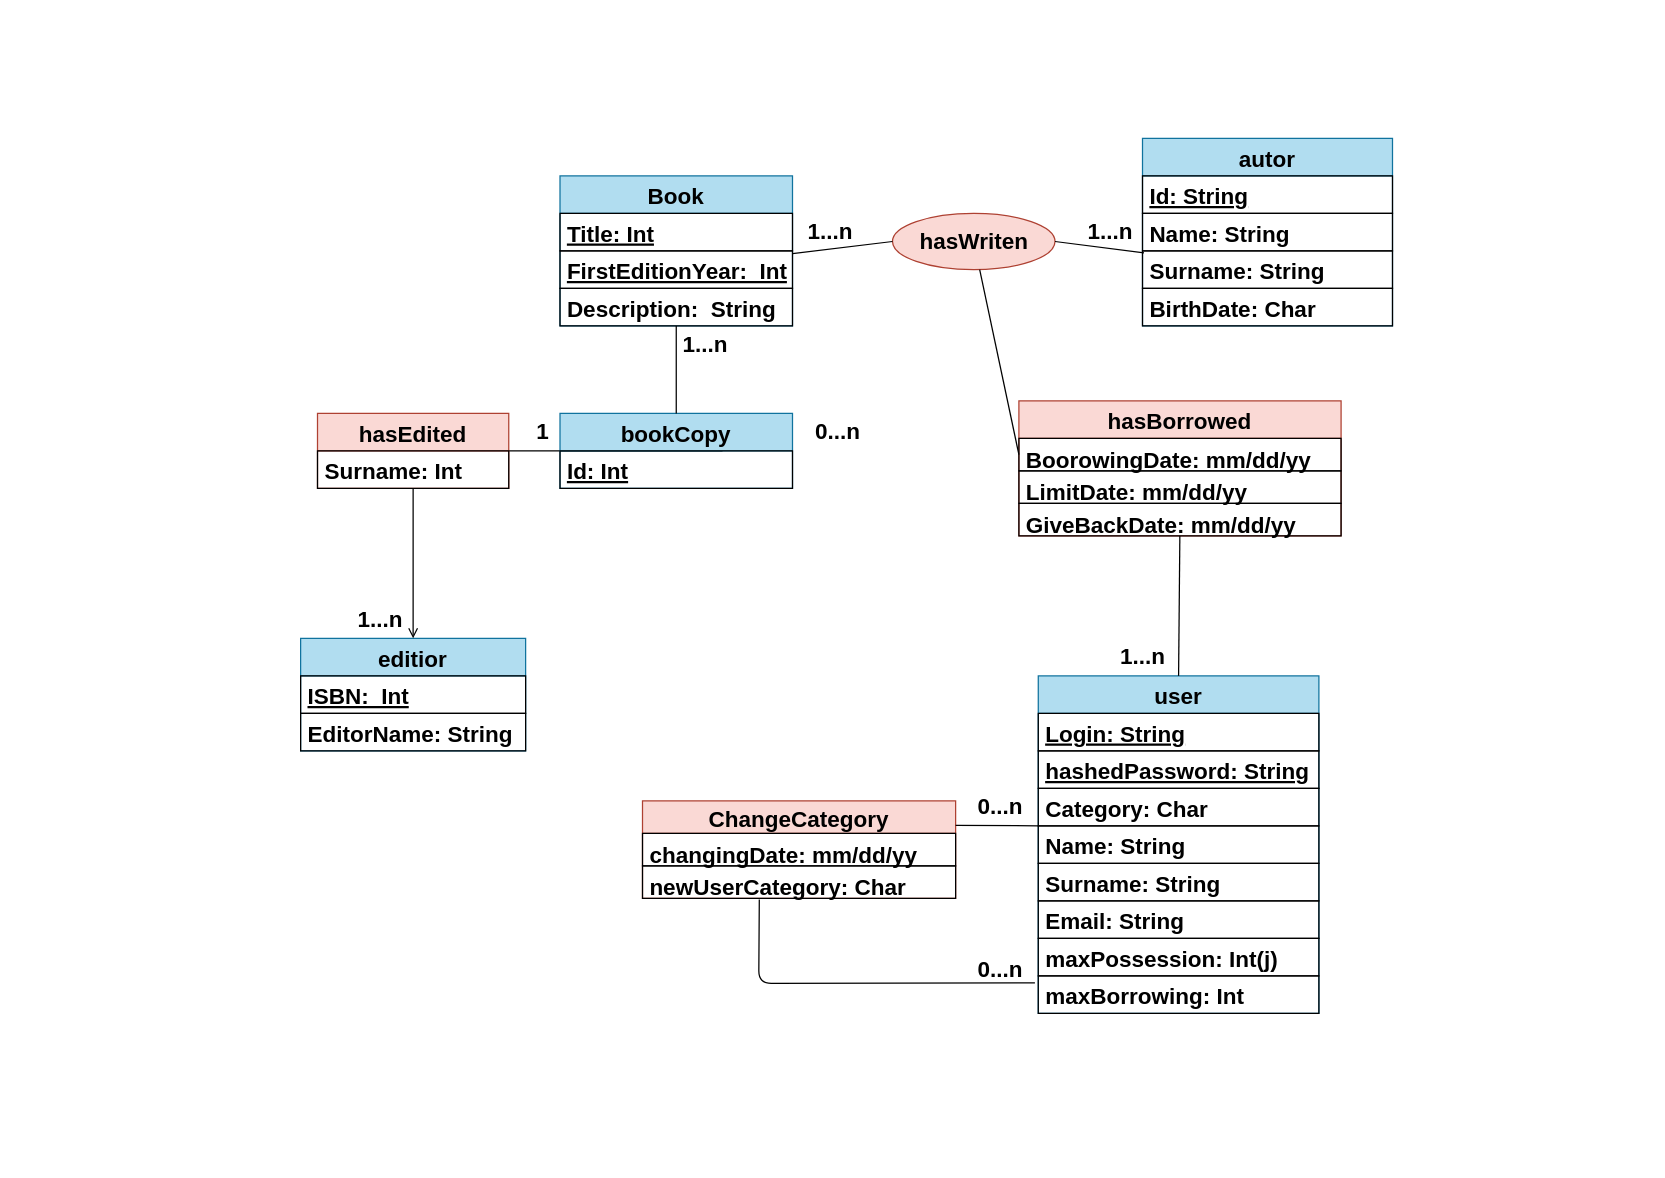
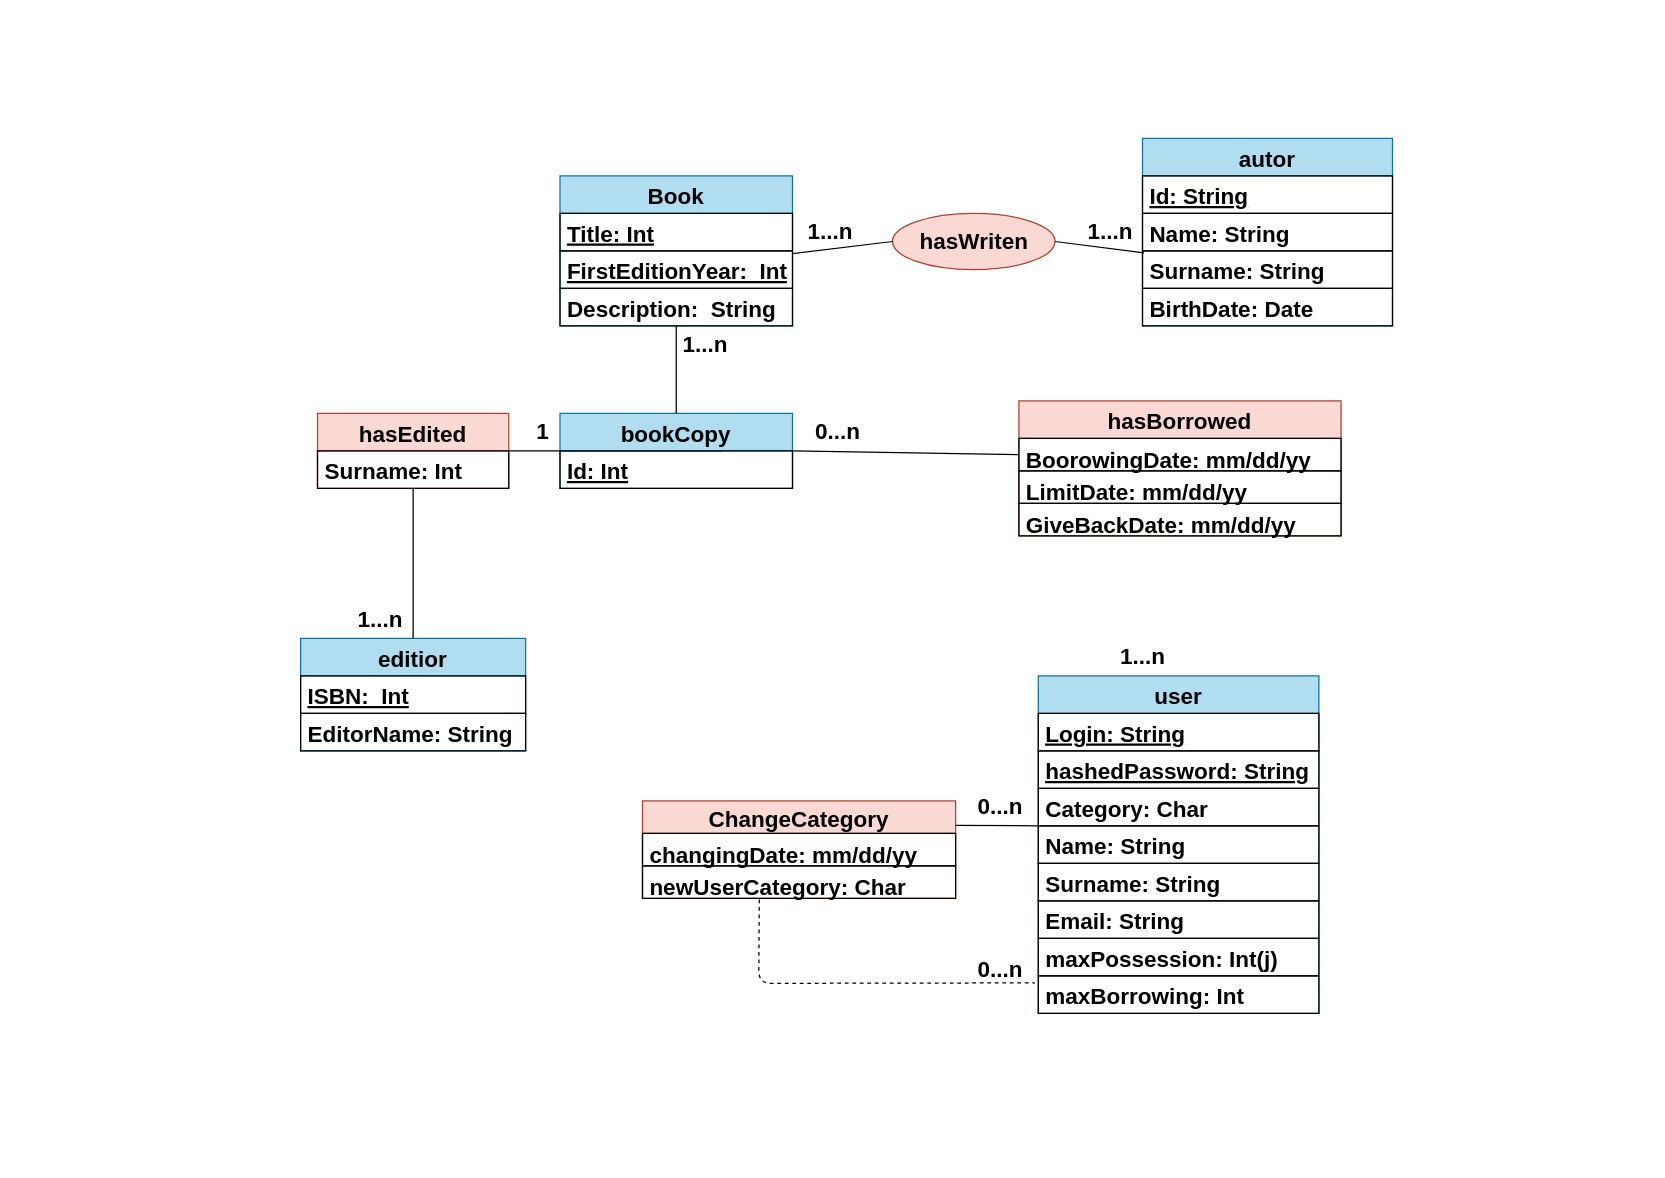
- <mxCell id="8" value="BirthDate: Char" style="text;align=left;verticalAlign=middle;spacingLeft=4;spacingRight=4;overflow=hidden;points=[[0,0.5],[1,0.5]];portConstraint=eastwest;rotatable=0;strokeColor=#000000;fontColor=#000000;labelBackgroundColor=none;fontStyle=1;fontSize=18;" parent="4" vertex="1"><mxGeometry y="120" width="200" height="30" as="geometry" /></mxCell>
+ <mxCell id="8" value="BirthDate: Date" style="text;align=left;verticalAlign=middle;spacingLeft=4;spacingRight=4;overflow=hidden;points=[[0,0.5],[1,0.5]];portConstraint=eastwest;rotatable=0;strokeColor=#000000;fontColor=#000000;labelBackgroundColor=none;fontStyle=1;fontSize=18;" parent="4" vertex="1"><mxGeometry y="120" width="200" height="30" as="geometry" /></mxCell>
- <mxCell id="46" value="" style="endArrow=none;html=1;exitX=0;exitY=0.5;exitDx=0;exitDy=0;strokeColor=#000000;fontColor=#000000;fontSize=18;" parent="2" source="31" target="3" edge="1"><mxGeometry width="50" height="50" relative="1" as="geometry"><mxPoint x="513.5" y="410" as="sourcePoint" /><mxPoint x="520.5" y="355" as="targetPoint" /></mxGeometry></mxCell>
+ <mxCell id="46" value="" style="endArrow=none;html=1;exitX=0;exitY=0.5;exitDx=0;exitDy=0;strokeColor=#000000;fontColor=#000000;fontSize=18;entryX=1;entryY=0.5;entryDx=0;entryDy=0;" parent="2" source="31" target="44" edge="1"><mxGeometry width="50" height="50" relative="1" as="geometry"><mxPoint x="513.5" y="410" as="sourcePoint" /><mxPoint x="520.5" y="355" as="targetPoint" /></mxGeometry></mxCell>
- <mxCell id="34" value="" style="endArrow=none;html=1;exitX=0.5;exitY=0;exitDx=0;exitDy=0;strokeColor=#000000;fontColor=#000000;labelBackgroundColor=none;fontStyle=1;fontSize=18;" parent="2" source="16" target="33" edge="1"><mxGeometry width="50" height="50" relative="1" as="geometry"><mxPoint x="723.25" y="563.5" as="sourcePoint" /><mxPoint x="520.5" y="540" as="targetPoint" /></mxGeometry></mxCell>
- <mxCell id="39" style="endArrow=open;html=1;strokeColor=#000000;fontColor=#000000;labelBackgroundColor=none;fontStyle=1;entryX=0.5;entryY=0;entryDx=0;entryDy=0;fontSize=18;" parent="2" source="51" target="36" edge="1"><mxGeometry relative="1" as="geometry"><mxPoint x="33.5" y="155" as="targetPoint" /><mxPoint x="173.5" y="185" as="sourcePoint" /></mxGeometry></mxCell>
+ <mxCell id="39" style="endArrow=none;html=1;strokeColor=#000000;fontColor=#000000;labelBackgroundColor=none;fontStyle=1;entryX=0.5;entryY=0;entryDx=0;entryDy=0;fontSize=18;" parent="2" source="51" target="36" edge="1"><mxGeometry relative="1" as="geometry"><mxPoint x="33.5" y="155" as="targetPoint" /><mxPoint x="173.5" y="185" as="sourcePoint" /></mxGeometry></mxCell>
- <mxCell id="53" value="" style="endArrow=none;html=1;fontSize=18;exitX=0.373;exitY=1.036;exitDx=0;exitDy=0;exitPerimeter=0;entryX=-0.012;entryY=0.187;entryDx=0;entryDy=0;entryPerimeter=0;strokeColor=#000000;" edge="1" parent="2" source="27" target="24"><mxGeometry width="50" height="50" relative="1" as="geometry"><mxPoint x="543.5" y="640" as="sourcePoint" /><mxPoint x="593.5" y="590" as="targetPoint" /><Array as="points"><mxPoint x="586.5" y="766" /></Array></mxGeometry></mxCell>
+ <mxCell id="53" value="" style="endArrow=none;html=1;fontSize=18;exitX=0.373;exitY=1.036;exitDx=0;exitDy=0;exitPerimeter=0;entryX=-0.012;entryY=0.187;entryDx=0;entryDy=0;entryPerimeter=0;strokeColor=#000000;dashed=1;" edge="1" parent="2" source="27" target="24"><mxGeometry width="50" height="50" relative="1" as="geometry"><mxPoint x="543.5" y="640" as="sourcePoint" /><mxPoint x="593.5" y="590" as="targetPoint" /><Array as="points"><mxPoint x="586.5" y="766" /></Array></mxGeometry></mxCell>
